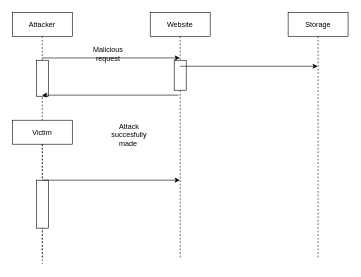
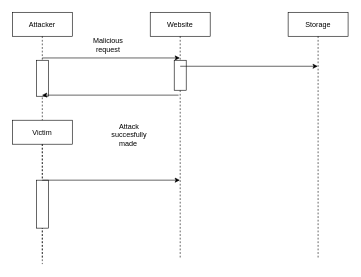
- <mxCell id="5" value="Malicious request" style="text;html=1;strokeColor=none;fillColor=none;align=center;verticalAlign=middle;whiteSpace=wrap;rounded=0;" vertex="1" parent="1"><mxGeometry x="160" y="75" width="40" height="30" as="geometry" /></mxCell>
+ <mxCell id="5" value="Malicious request" style="text;html=1;strokeColor=none;fillColor=none;align=center;verticalAlign=middle;whiteSpace=wrap;rounded=0;" vertex="1" parent="1"><mxGeometry x="160" y="60" width="40" height="30" as="geometry" /></mxCell>
